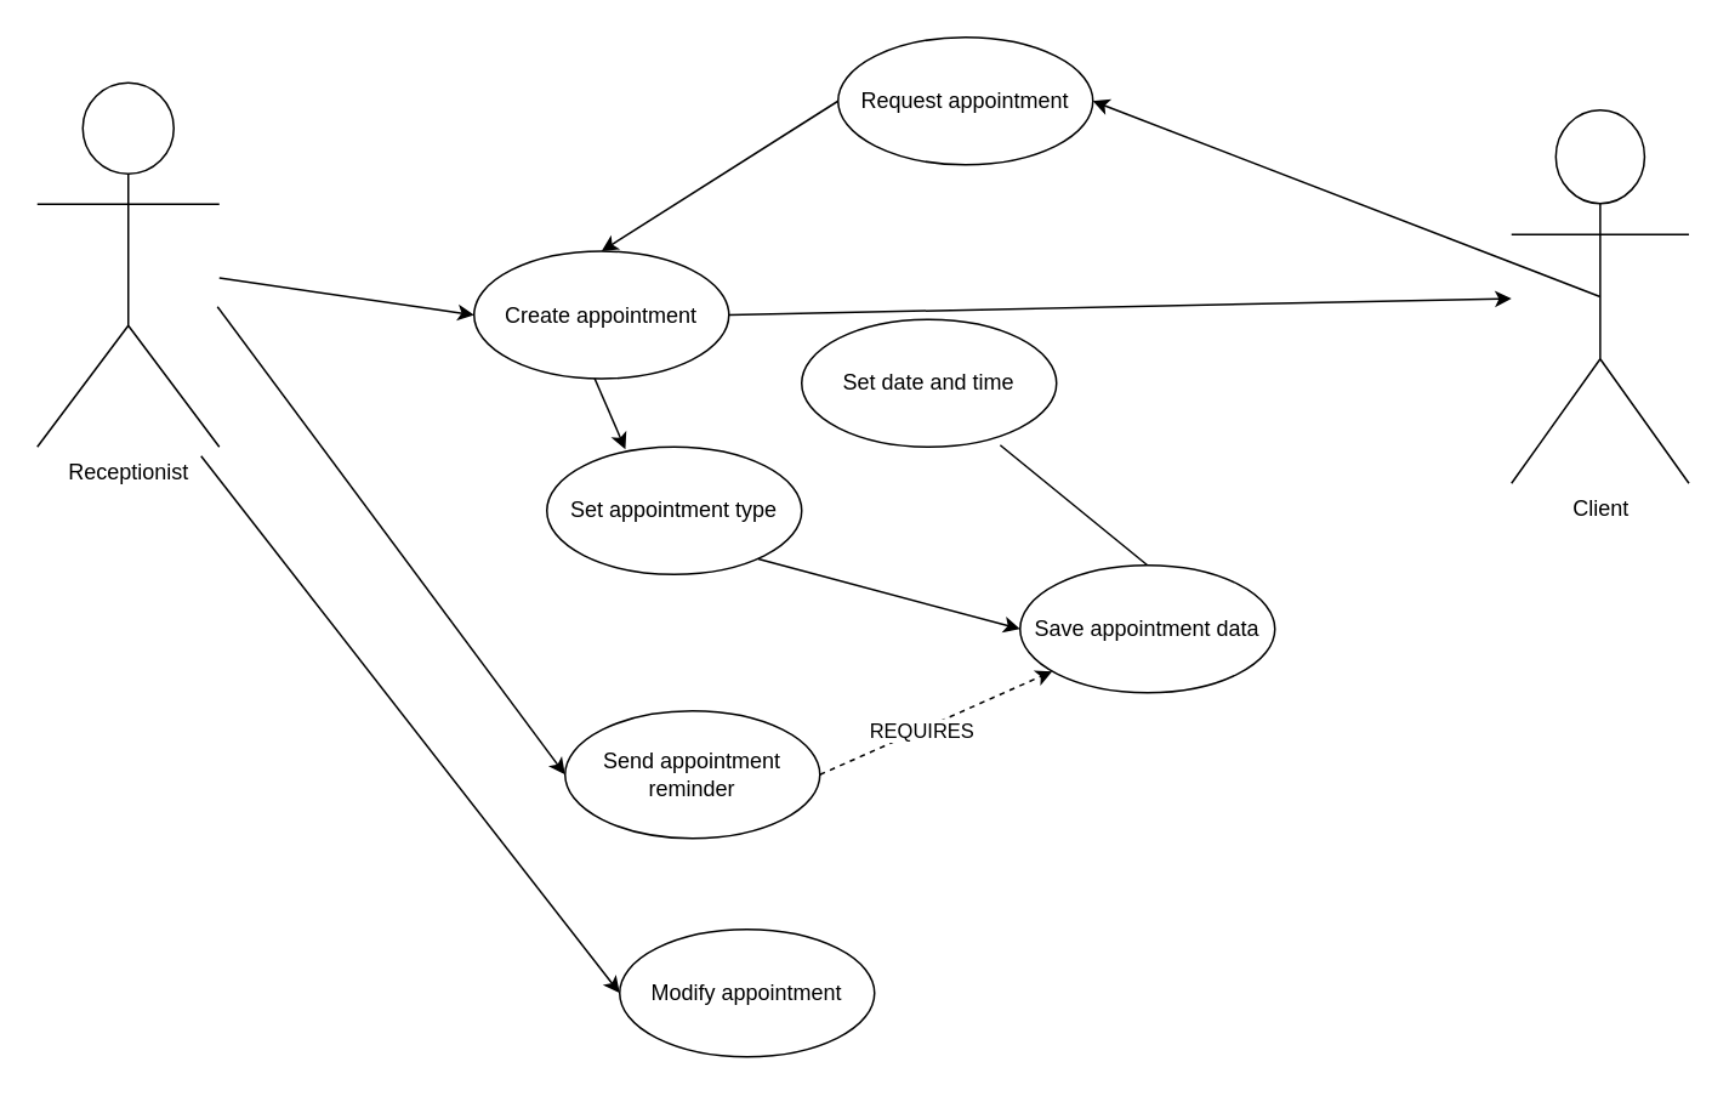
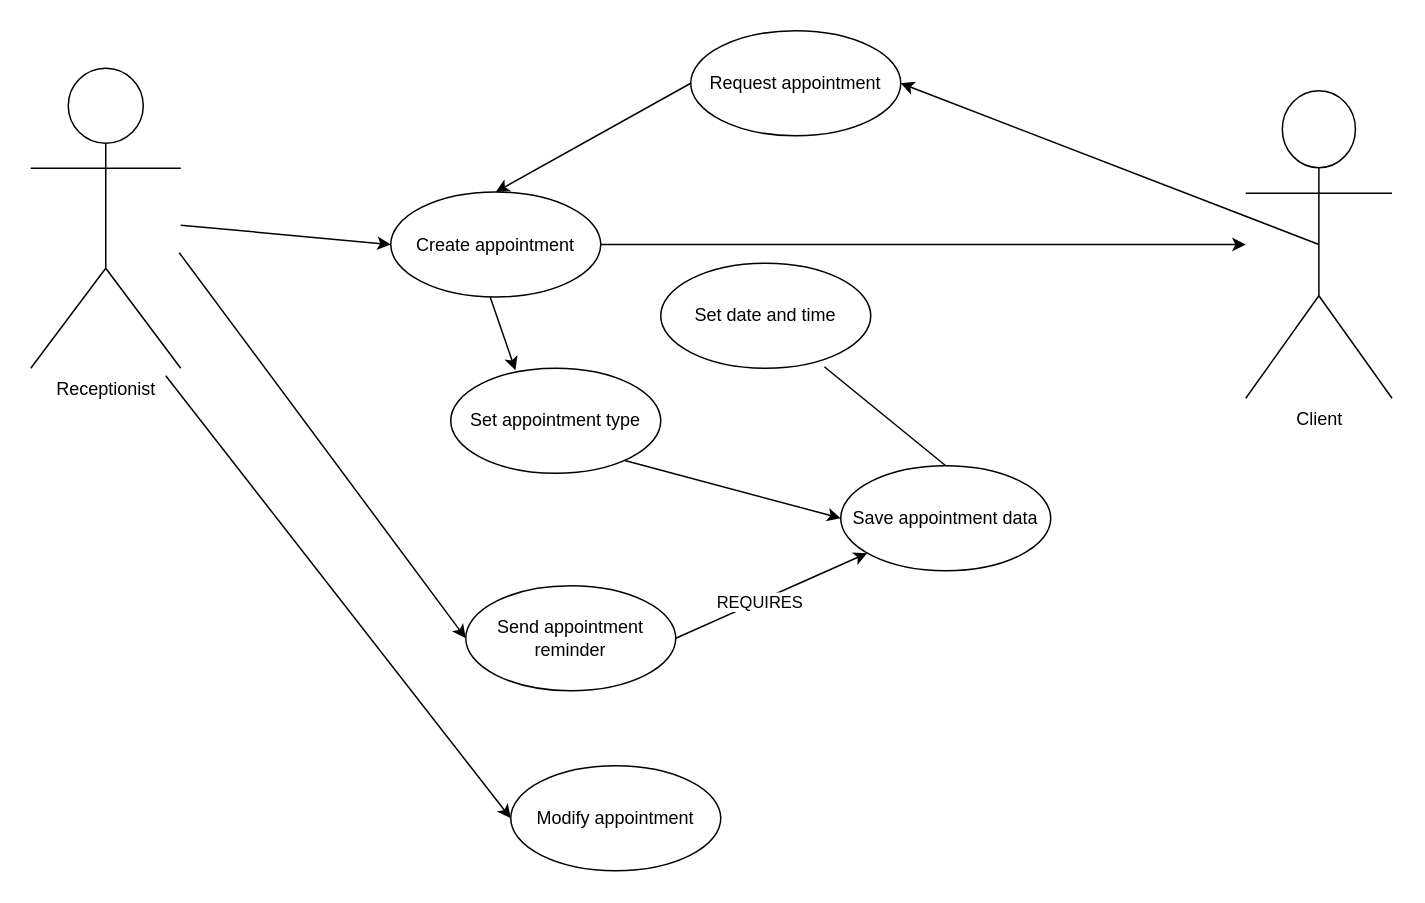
- <mxCell id="16" value="Create appointment" style="ellipse;whiteSpace=wrap;html=1;" vertex="1" parent="1"><mxGeometry x="260" y="137.5" width="140" height="70" as="geometry" /></mxCell>
+ <mxCell id="16" value="Create appointment" style="ellipse;whiteSpace=wrap;html=1;" vertex="1" parent="1"><mxGeometry x="260" y="127.5" width="140" height="70" as="geometry" /></mxCell>
- <mxCell id="18" style="edgeStyle=none;html=1;exitX=1;exitY=0.5;exitDx=0;exitDy=0;dashed=1;" edge="1" parent="1" source="20" target="17"><mxGeometry relative="1" as="geometry" /></mxCell>
+ <mxCell id="18" style="edgeStyle=none;html=1;exitX=1;exitY=0.5;exitDx=0;exitDy=0;" edge="1" parent="1" source="20" target="17"><mxGeometry relative="1" as="geometry" /></mxCell>
